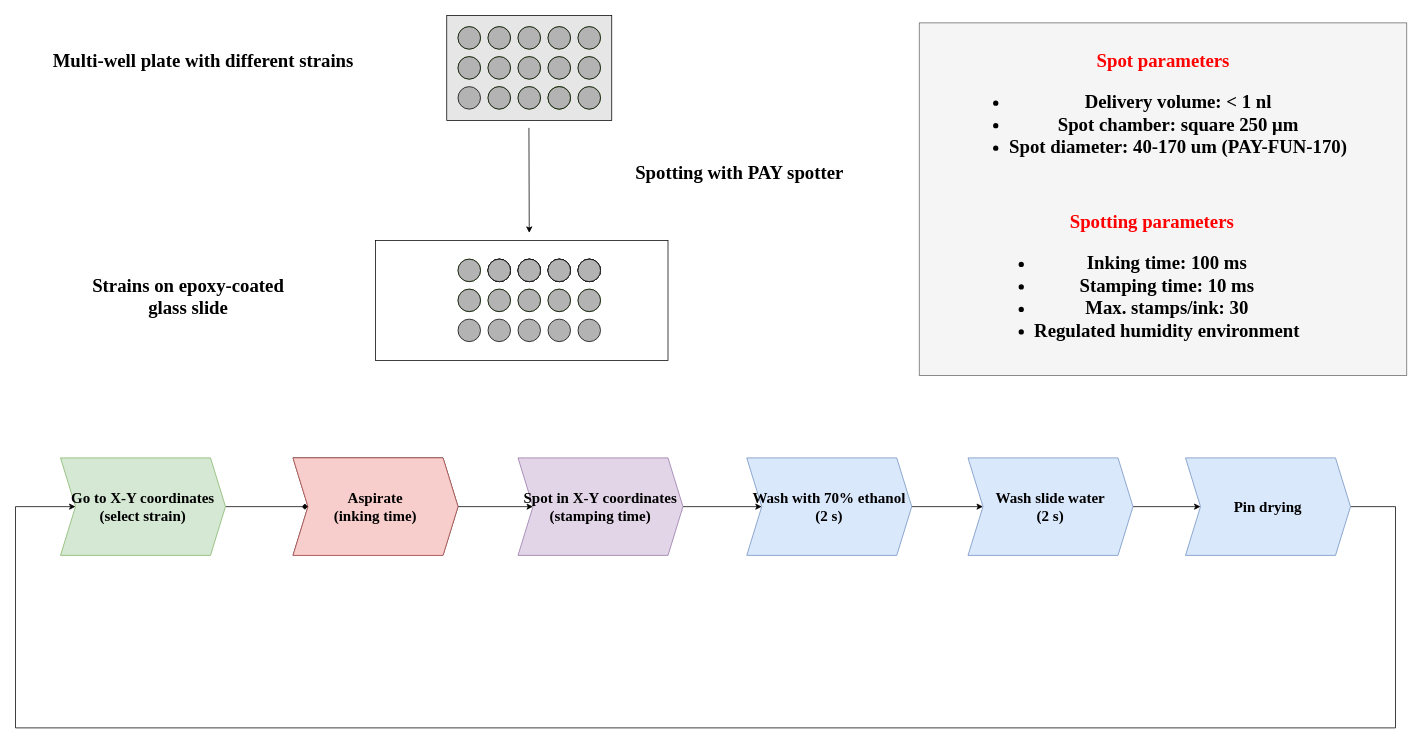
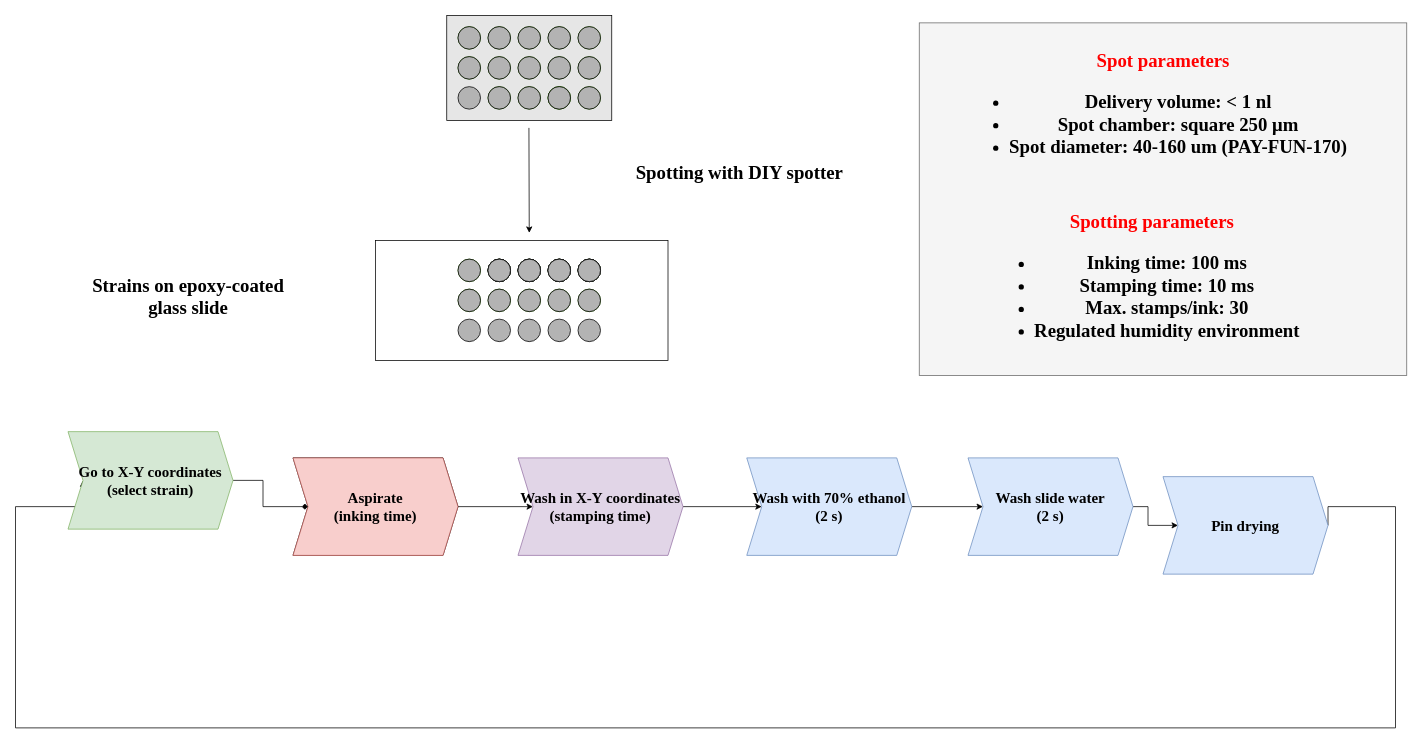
- <mxCell id="74" value="&lt;font style=&quot;font-size: 25px&quot;&gt;&lt;b style=&quot;font-size: 25px&quot;&gt;&lt;font style=&quot;font-size: 25px&quot;&gt;Multi-well plate with different strains&lt;br&gt;&lt;/font&gt;&lt;/b&gt;&lt;/font&gt;" style="text;html=1;align=center;verticalAlign=middle;resizable=0;points=[];autosize=1;fontFamily=Georgia;fontSize=25;" vertex="1" parent="1"><mxGeometry x="20" y="60" width="500" height="40" as="geometry" /></mxCell>
- <mxCell id="88" value="&lt;font style=&quot;font-size: 25px&quot;&gt;&lt;b style=&quot;font-size: 25px&quot;&gt;&lt;font style=&quot;font-size: 25px&quot;&gt;&lt;font color=&quot;#FF0000&quot;&gt;Spot parameters&lt;/font&gt;&lt;br&gt;&lt;/font&gt;&lt;/b&gt;&lt;/font&gt;&lt;ul&gt;&lt;li&gt;&lt;font style=&quot;font-size: 25px&quot;&gt;&lt;b style=&quot;font-size: 25px&quot;&gt;&lt;font style=&quot;font-size: 25px&quot;&gt;Delivery volume: &amp;lt; 1 nl&lt;/font&gt;&lt;/b&gt;&lt;/font&gt;&lt;/li&gt;&lt;li&gt;&lt;font style=&quot;font-size: 25px&quot;&gt;&lt;b style=&quot;font-size: 25px&quot;&gt;&lt;font style=&quot;font-size: 25px&quot;&gt;Spot chamber: square 250 μm&lt;/font&gt;&lt;/b&gt;&lt;/font&gt;&lt;/li&gt;&lt;li&gt;&lt;font style=&quot;font-size: 25px&quot;&gt;&lt;b style=&quot;font-size: 25px&quot;&gt;&lt;font style=&quot;font-size: 25px&quot;&gt;Spot diameter: 40-170 um (PAY-FUN-170)&lt;/font&gt;&lt;/b&gt;&lt;/font&gt;&lt;/li&gt;&lt;/ul&gt;&lt;font style=&quot;font-size: 25px&quot;&gt;&lt;b style=&quot;font-size: 25px&quot;&gt;&lt;font style=&quot;font-size: 25px&quot;&gt;&lt;br&gt;&lt;/font&gt;&lt;/b&gt;&lt;/font&gt;" style="text;html=1;align=center;verticalAlign=middle;resizable=0;points=[];autosize=1;fontFamily=Georgia;fontSize=25;" vertex="1" parent="1"><mxGeometry x="1250" y="60" width="600" height="210" as="geometry" /></mxCell>
+ <mxCell id="88" value="&lt;font style=&quot;font-size: 25px&quot;&gt;&lt;b style=&quot;font-size: 25px&quot;&gt;&lt;font style=&quot;font-size: 25px&quot;&gt;&lt;font color=&quot;#FF0000&quot;&gt;Spot parameters&lt;/font&gt;&lt;br&gt;&lt;/font&gt;&lt;/b&gt;&lt;/font&gt;&lt;ul&gt;&lt;li&gt;&lt;font style=&quot;font-size: 25px&quot;&gt;&lt;b style=&quot;font-size: 25px&quot;&gt;&lt;font style=&quot;font-size: 25px&quot;&gt;Delivery volume: &amp;lt; 1 nl&lt;/font&gt;&lt;/b&gt;&lt;/font&gt;&lt;/li&gt;&lt;li&gt;&lt;font style=&quot;font-size: 25px&quot;&gt;&lt;b style=&quot;font-size: 25px&quot;&gt;&lt;font style=&quot;font-size: 25px&quot;&gt;Spot chamber: square 250 μm&lt;/font&gt;&lt;/b&gt;&lt;/font&gt;&lt;/li&gt;&lt;li&gt;&lt;font style=&quot;font-size: 25px&quot;&gt;&lt;b style=&quot;font-size: 25px&quot;&gt;&lt;font style=&quot;font-size: 25px&quot;&gt;Spot diameter: 40-160 um (PAY-FUN-170)&lt;/font&gt;&lt;/b&gt;&lt;/font&gt;&lt;/li&gt;&lt;/ul&gt;&lt;font style=&quot;font-size: 25px&quot;&gt;&lt;b style=&quot;font-size: 25px&quot;&gt;&lt;font style=&quot;font-size: 25px&quot;&gt;&lt;br&gt;&lt;/font&gt;&lt;/b&gt;&lt;/font&gt;" style="text;html=1;align=center;verticalAlign=middle;resizable=0;points=[];autosize=1;fontFamily=Georgia;fontSize=25;" vertex="1" parent="1"><mxGeometry x="1250" y="60" width="600" height="210" as="geometry" /></mxCell>
- <mxCell id="71" value="&lt;font style=&quot;font-size: 25px&quot;&gt;&lt;b style=&quot;font-size: 25px&quot;&gt;&lt;font style=&quot;font-size: 25px&quot;&gt;Spotting with PAY spotter&lt;br&gt;&lt;/font&gt;&lt;/b&gt;&lt;/font&gt;" style="text;html=1;align=center;verticalAlign=middle;resizable=0;points=[];autosize=1;fontFamily=Georgia;fontSize=25;" vertex="1" parent="1"><mxGeometry x="815" y="210" width="340" height="40" as="geometry" /></mxCell>
+ <mxCell id="71" value="&lt;font style=&quot;font-size: 25px&quot;&gt;&lt;b style=&quot;font-size: 25px&quot;&gt;&lt;font style=&quot;font-size: 25px&quot;&gt;Spotting with DIY spotter&lt;br&gt;&lt;/font&gt;&lt;/b&gt;&lt;/font&gt;" style="text;html=1;align=center;verticalAlign=middle;resizable=0;points=[];autosize=1;fontFamily=Georgia;fontSize=25;" vertex="1" parent="1"><mxGeometry x="815" y="210" width="340" height="40" as="geometry" /></mxCell>
- <mxCell id="90" value="&lt;b&gt;&lt;font style=&quot;font-size: 20px&quot; face=&quot;Georgia&quot;&gt;Go to X-Y coordinates&lt;br&gt;(select strain)&lt;br&gt;&lt;/font&gt;&lt;/b&gt;" style="shape=step;perimeter=stepPerimeter;whiteSpace=wrap;html=1;fixedSize=1;fillColor=#d5e8d4;strokeColor=#82b366;" vertex="1" parent="1"><mxGeometry x="80" y="610" width="220" height="130" as="geometry" /></mxCell>
+ <mxCell id="90" value="&lt;b&gt;&lt;font style=&quot;font-size: 20px&quot; face=&quot;Georgia&quot;&gt;Go to X-Y coordinates&lt;br&gt;(select strain)&lt;br&gt;&lt;/font&gt;&lt;/b&gt;" style="shape=step;perimeter=stepPerimeter;whiteSpace=wrap;html=1;fixedSize=1;fillColor=#d5e8d4;strokeColor=#82b366;" vertex="1" parent="1"><mxGeometry x="90" y="575" width="220" height="130" as="geometry" /></mxCell>
- <mxCell id="81" value="&lt;b&gt;&lt;font style=&quot;font-size: 20px&quot; face=&quot;Georgia&quot;&gt;Spot in X-Y coordinates&lt;br&gt;(stamping time)&lt;br&gt;&lt;/font&gt;&lt;/b&gt;" style="shape=step;perimeter=stepPerimeter;whiteSpace=wrap;html=1;fixedSize=1;fillColor=#e1d5e7;strokeColor=#9673a6;" vertex="1" parent="1"><mxGeometry x="690" y="610" width="220" height="130" as="geometry" /></mxCell>
+ <mxCell id="81" value="&lt;b&gt;&lt;font style=&quot;font-size: 20px&quot; face=&quot;Georgia&quot;&gt;Wash in X-Y coordinates&lt;br&gt;(stamping time)&lt;br&gt;&lt;/font&gt;&lt;/b&gt;" style="shape=step;perimeter=stepPerimeter;whiteSpace=wrap;html=1;fixedSize=1;fillColor=#e1d5e7;strokeColor=#9673a6;" vertex="1" parent="1"><mxGeometry x="690" y="610" width="220" height="130" as="geometry" /></mxCell>
- <mxCell id="87" value="&lt;b&gt;&lt;font style=&quot;font-size: 20px&quot; face=&quot;Georgia&quot;&gt;Pin drying&lt;br&gt;&lt;/font&gt;&lt;/b&gt;" style="shape=step;perimeter=stepPerimeter;whiteSpace=wrap;html=1;fixedSize=1;fillColor=#dae8fc;strokeColor=#6c8ebf;" vertex="1" parent="1"><mxGeometry x="1580" y="610" width="220" height="130" as="geometry" /></mxCell>
+ <mxCell id="87" value="&lt;b&gt;&lt;font style=&quot;font-size: 20px&quot; face=&quot;Georgia&quot;&gt;Pin drying&lt;br&gt;&lt;/font&gt;&lt;/b&gt;" style="shape=step;perimeter=stepPerimeter;whiteSpace=wrap;html=1;fixedSize=1;fillColor=#dae8fc;strokeColor=#6c8ebf;" vertex="1" parent="1"><mxGeometry x="1550" y="635" width="220" height="130" as="geometry" /></mxCell>
